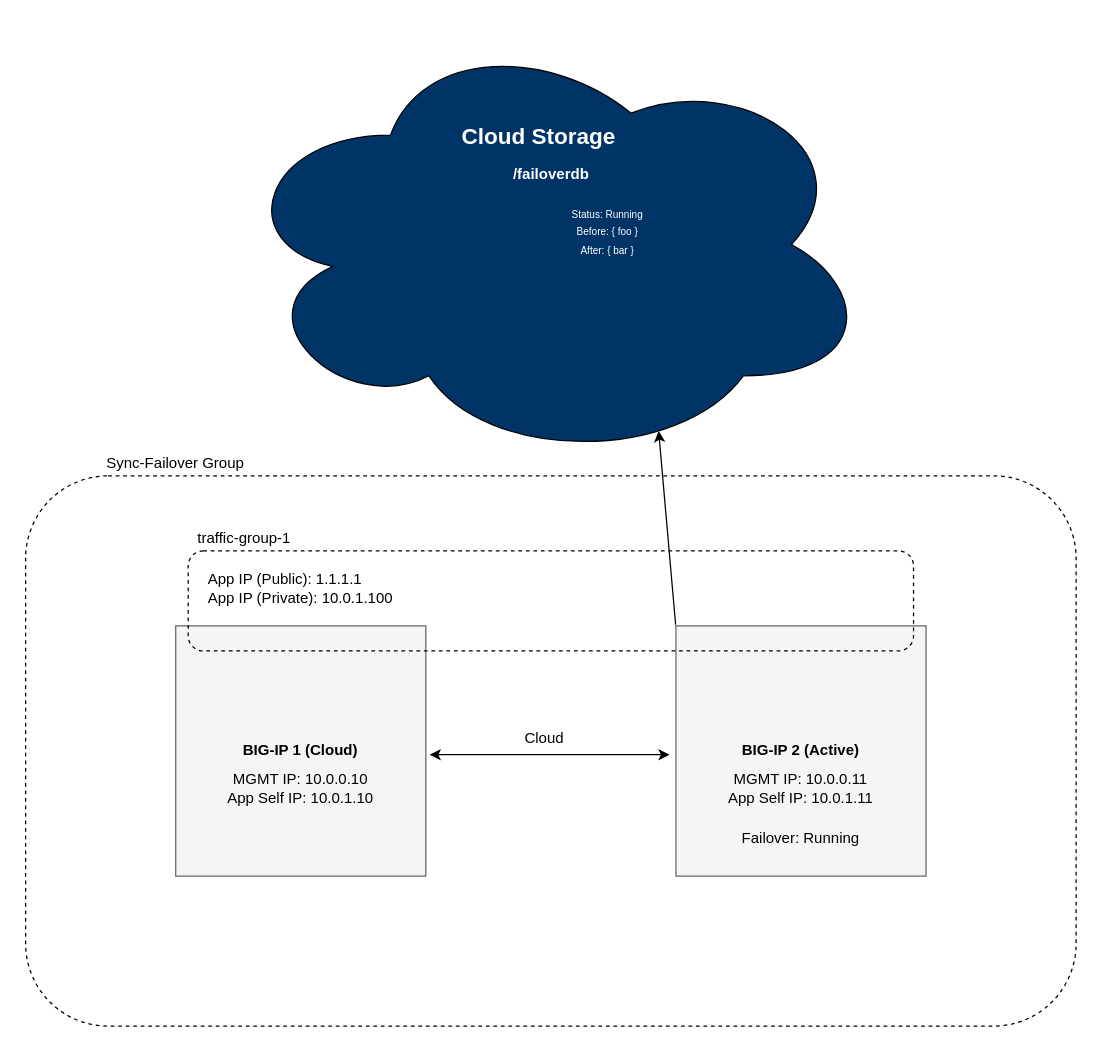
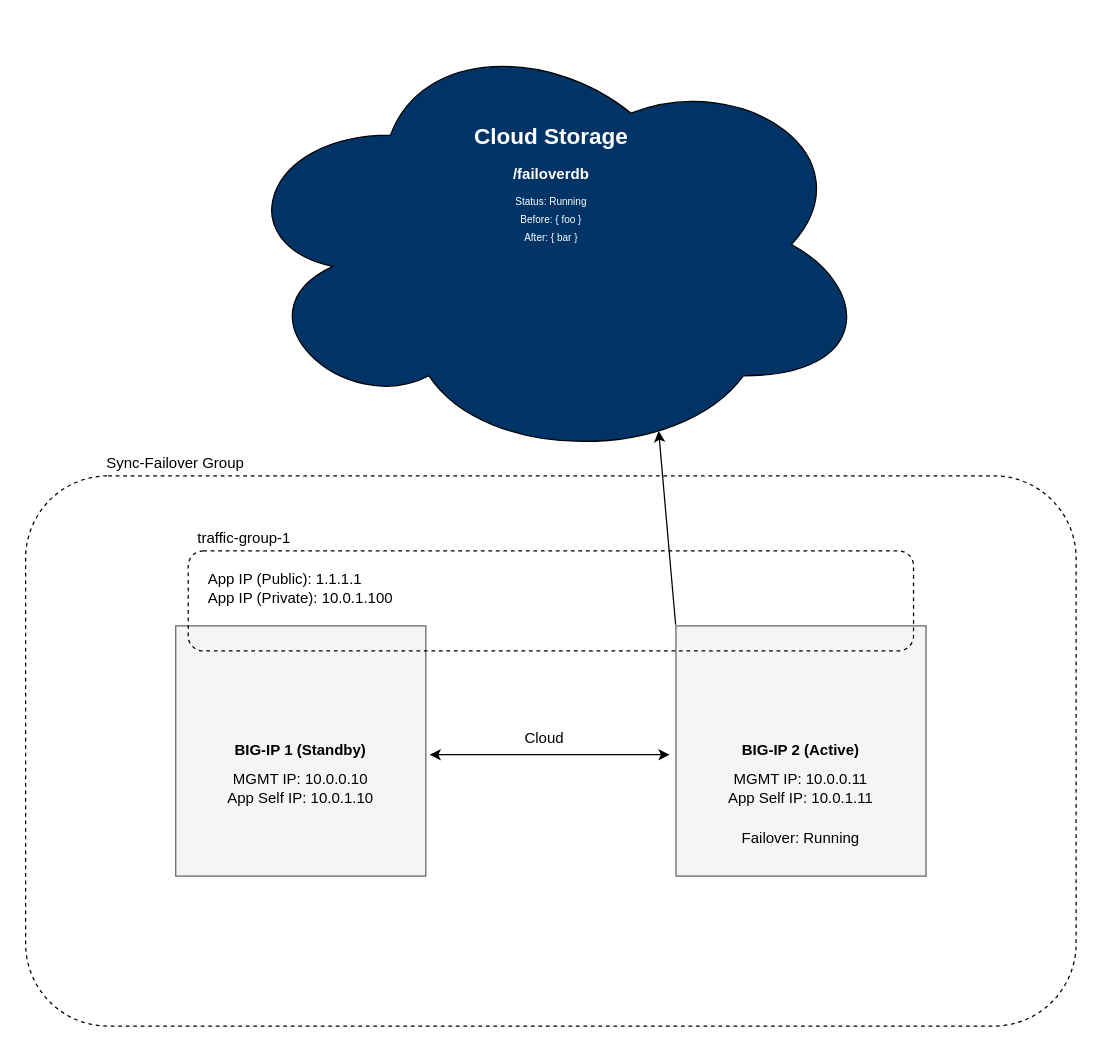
- <mxCell id="18" value="&lt;font color=&quot;#ffffff&quot; style=&quot;font-size: 18px&quot;&gt;&lt;b&gt;Cloud Storage&lt;/b&gt;&lt;/font&gt;" style="text;html=1;resizable=0;autosize=1;align=center;verticalAlign=middle;points=[];fillColor=none;strokeColor=none;rounded=0;" vertex="1" parent="1"><mxGeometry x="360" y="99" width="140" height="20" as="geometry" /></mxCell>
+ <mxCell id="18" value="&lt;font color=&quot;#ffffff&quot; style=&quot;font-size: 18px&quot;&gt;&lt;b&gt;Cloud Storage&lt;/b&gt;&lt;/font&gt;" style="text;html=1;resizable=0;autosize=1;align=center;verticalAlign=middle;points=[];fillColor=none;strokeColor=none;rounded=0;" vertex="1" parent="1"><mxGeometry x="370" y="99" width="140" height="20" as="geometry" /></mxCell>
- <mxCell id="21" value="&lt;font color=&quot;#ffffff&quot; style=&quot;font-size: 8px&quot;&gt;Status: Running&lt;br&gt;Before: { foo }&lt;br&gt;After: { bar }&lt;br&gt;&lt;/font&gt;" style="text;html=1;resizable=0;autosize=1;align=center;verticalAlign=middle;points=[];fillColor=none;strokeColor=none;rounded=0;" vertex="1" parent="1"><mxGeometry x="450" y="159" width="70" height="50" as="geometry" /></mxCell>
+ <mxCell id="21" value="&lt;font color=&quot;#ffffff&quot; style=&quot;font-size: 8px&quot;&gt;Status: Running&lt;br&gt;Before: { foo }&lt;br&gt;After: { bar }&lt;br&gt;&lt;/font&gt;" style="text;html=1;resizable=0;autosize=1;align=center;verticalAlign=middle;points=[];fillColor=none;strokeColor=none;rounded=0;" vertex="1" parent="1"><mxGeometry x="405" y="149" width="70" height="50" as="geometry" /></mxCell>
- <mxCell id="6" value="&lt;b&gt;BIG-IP 1 (Cloud)&lt;/b&gt;" style="text;html=1;strokeColor=none;fillColor=none;align=center;verticalAlign=middle;whiteSpace=wrap;rounded=0;" vertex="1" parent="1"><mxGeometry x="180" y="580" width="120" height="40" as="geometry" /></mxCell>
+ <mxCell id="6" value="&lt;b&gt;BIG-IP 1 (Standby)&lt;/b&gt;" style="text;html=1;strokeColor=none;fillColor=none;align=center;verticalAlign=middle;whiteSpace=wrap;rounded=0;" vertex="1" parent="1"><mxGeometry x="180" y="580" width="120" height="40" as="geometry" /></mxCell>
